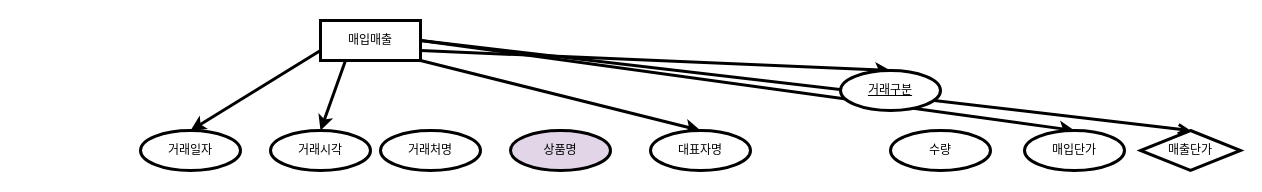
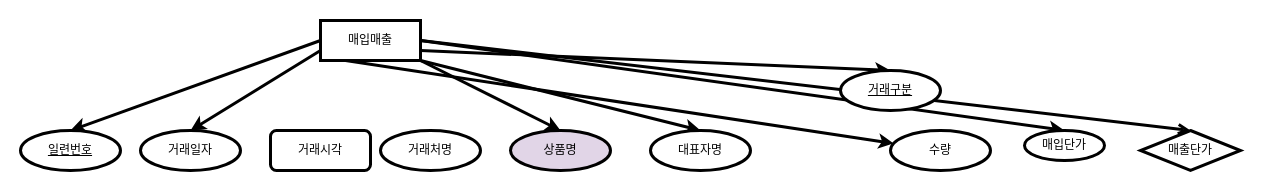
+ <mxCell id="2" style="rounded=0;orthogonalLoop=1;jettySize=auto;html=1;exitX=0;exitY=0.5;exitDx=0;exitDy=0;entryX=0.5;entryY=0;entryDx=0;entryDy=0;strokeWidth=3;" edge="1" parent="1" source="10" target="11"><mxGeometry relative="1" as="geometry" /></mxCell>
- <mxCell id="4" style="rounded=0;orthogonalLoop=1;jettySize=auto;html=1;exitX=0.25;exitY=1;exitDx=0;exitDy=0;entryX=0.5;entryY=0;entryDx=0;entryDy=0;strokeWidth=3;" edge="1" parent="1" source="10" target="14"><mxGeometry relative="1" as="geometry" /></mxCell>
+ <mxCell id="4" style="rounded=0;orthogonalLoop=1;jettySize=auto;html=1;exitX=0.25;exitY=1;exitDx=0;exitDy=0;strokeWidth=3;" edge="1" parent="1" source="10" target="18"><mxGeometry relative="1" as="geometry" /></mxCell>
+ <mxCell id="5" style="rounded=0;orthogonalLoop=1;jettySize=auto;html=1;exitX=1;exitY=1;exitDx=0;exitDy=0;entryX=0.5;entryY=0;entryDx=0;entryDy=0;strokeWidth=3;" edge="1" parent="1" source="10" target="15"><mxGeometry relative="1" as="geometry" /></mxCell>
+ <mxCell id="11" value="일련번호&lt;br&gt;" style="ellipse;whiteSpace=wrap;html=1;align=center;fontStyle=4;strokeWidth=3;" vertex="1" parent="1"><mxGeometry x="20" y="130" width="100" height="40" as="geometry" /></mxCell>
- <mxCell id="14" value="거래시각" style="ellipse;whiteSpace=wrap;html=1;align=center;strokeWidth=3;" vertex="1" parent="1"><mxGeometry x="270" y="130" width="100" height="40" as="geometry" /></mxCell>
+ <mxCell id="14" value="거래시각" style="whiteSpace=wrap;html=1;align=center;strokeWidth=3;rounded=1;" vertex="1" parent="1"><mxGeometry x="270" y="130" width="100" height="40" as="geometry" /></mxCell>
- <mxCell id="19" value="매입단가" style="ellipse;whiteSpace=wrap;html=1;align=center;strokeWidth=3;" vertex="1" parent="1"><mxGeometry x="1024" y="130" width="100" height="40" as="geometry" /></mxCell>
+ <mxCell id="19" value="매입단가" style="ellipse;whiteSpace=wrap;html=1;align=center;strokeWidth=3;" vertex="1" parent="1"><mxGeometry x="1024" y="130" width="80" height="30" as="geometry" /></mxCell>
